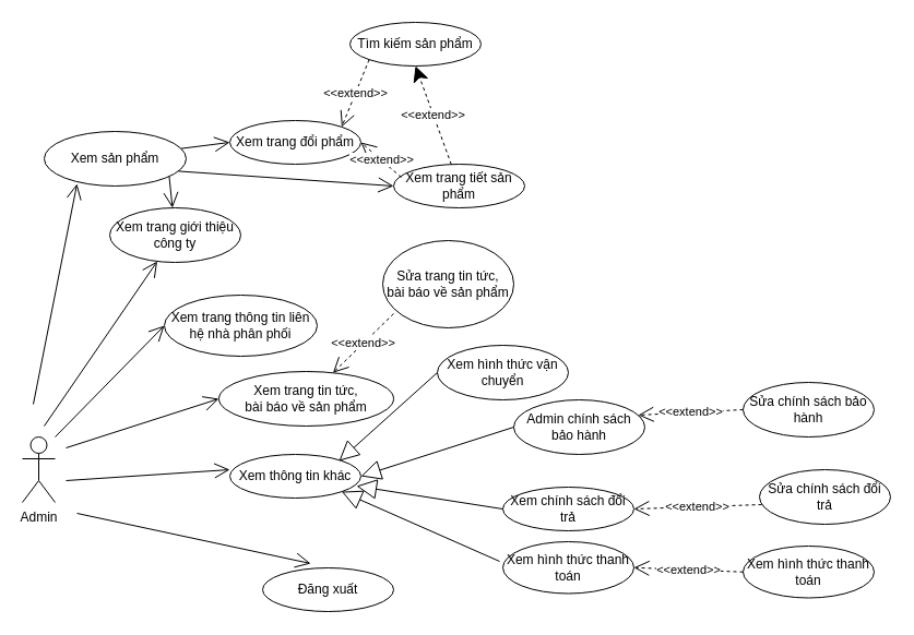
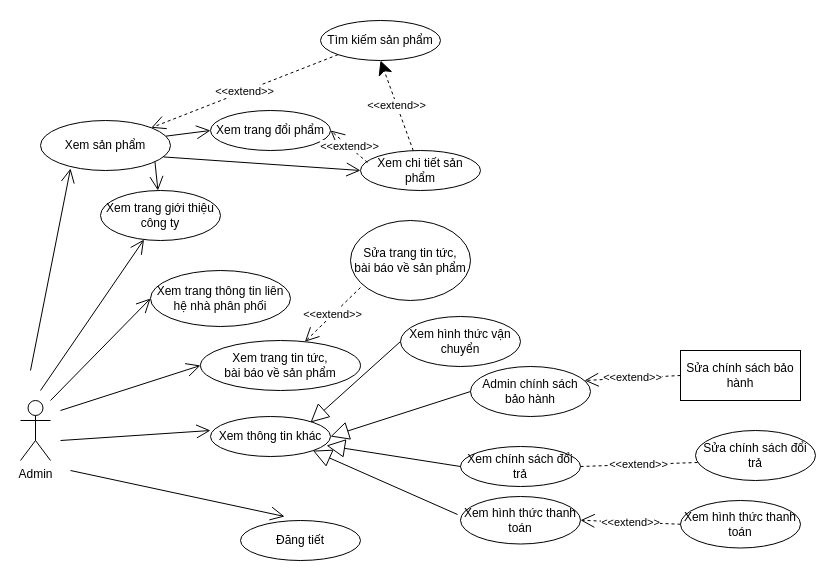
- <mxCell id="37" value="&amp;lt;&amp;lt;extend&amp;gt;&amp;gt;" style="endArrow=open;endSize=12;dashed=1;html=1;exitX=0;exitY=1;exitDx=0;exitDy=0;entryX=1;entryY=0;entryDx=0;entryDy=0;" edge="1" parent="1" source="35" target="31"><mxGeometry width="160" relative="1" as="geometry"><mxPoint x="246.96" y="172" as="sourcePoint" /><mxPoint x="180" y="160" as="targetPoint" /></mxGeometry></mxCell>
+ <mxCell id="37" value="&amp;lt;&amp;lt;extend&amp;gt;&amp;gt;" style="endArrow=open;endSize=12;dashed=1;html=1;exitX=0;exitY=1;exitDx=0;exitDy=0;" edge="1" parent="1" source="35" target="39"><mxGeometry width="160" relative="1" as="geometry"><mxPoint x="246.96" y="172" as="sourcePoint" /><mxPoint x="180" y="160" as="targetPoint" /></mxGeometry></mxCell>
- <mxCell id="30" value="Xem trang tiết sản phẩm" style="ellipse;whiteSpace=wrap;html=1;" vertex="1" parent="1"><mxGeometry x="360" y="150" width="120" height="40" as="geometry" /></mxCell>
+ <mxCell id="30" value="Xem chi tiết sản phẩm" style="ellipse;whiteSpace=wrap;html=1;" vertex="1" parent="1"><mxGeometry x="360" y="150" width="120" height="40" as="geometry" /></mxCell>
- <mxCell id="3" value="Sửa chính sách bảo hành" style="ellipse;whiteSpace=wrap;html=1;" vertex="1" parent="1"><mxGeometry x="680" y="350" width="120" height="50" as="geometry" /></mxCell>
+ <mxCell id="3" value="Sửa chính sách bảo hành" style="whiteSpace=wrap;html=1;rounded=0;" vertex="1" parent="1"><mxGeometry x="680" y="350" width="120" height="50" as="geometry" /></mxCell>
- <mxCell id="26" value="&amp;lt;&amp;lt;extend&amp;gt;&amp;gt;" style="endArrow=open;endSize=12;dashed=1;html=1;exitX=0.017;exitY=0.64;exitDx=0;exitDy=0;entryX=1;entryY=0.5;entryDx=0;entryDy=0;exitPerimeter=0;" edge="1" parent="1" source="4" target="14"><mxGeometry width="160" relative="1" as="geometry"><mxPoint x="690" y="385" as="sourcePoint" /><mxPoint x="594" y="390" as="targetPoint" /></mxGeometry></mxCell>
+ <mxCell id="26" value="&amp;lt;&amp;lt;extend&amp;gt;&amp;gt;" style="endArrow=none;endSize=12;dashed=1;html=1;exitX=0.017;exitY=0.64;exitDx=0;exitDy=0;entryX=1;entryY=0.5;entryDx=0;entryDy=0;exitPerimeter=0;" edge="1" parent="1" source="4" target="14"><mxGeometry width="160" relative="1" as="geometry"><mxPoint x="690" y="385" as="sourcePoint" /><mxPoint x="594" y="390" as="targetPoint" /></mxGeometry></mxCell>
- <mxCell id="7" value="Đăng xuất" style="ellipse;whiteSpace=wrap;html=1;" vertex="1" parent="1"><mxGeometry x="240" y="520" width="120" height="40" as="geometry" /></mxCell>
+ <mxCell id="7" value="Đăng tiết" style="ellipse;whiteSpace=wrap;html=1;" vertex="1" parent="1"><mxGeometry x="240" y="520" width="120" height="40" as="geometry" /></mxCell>
